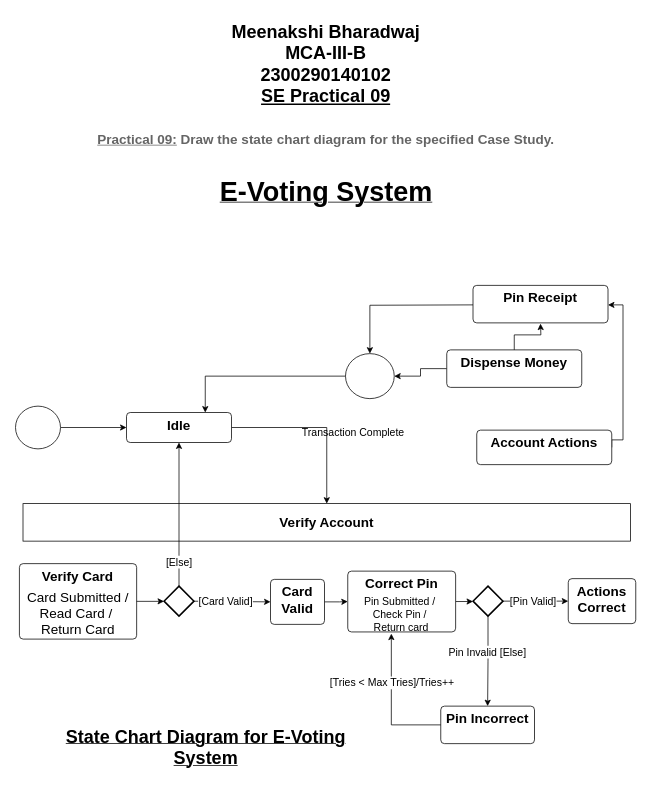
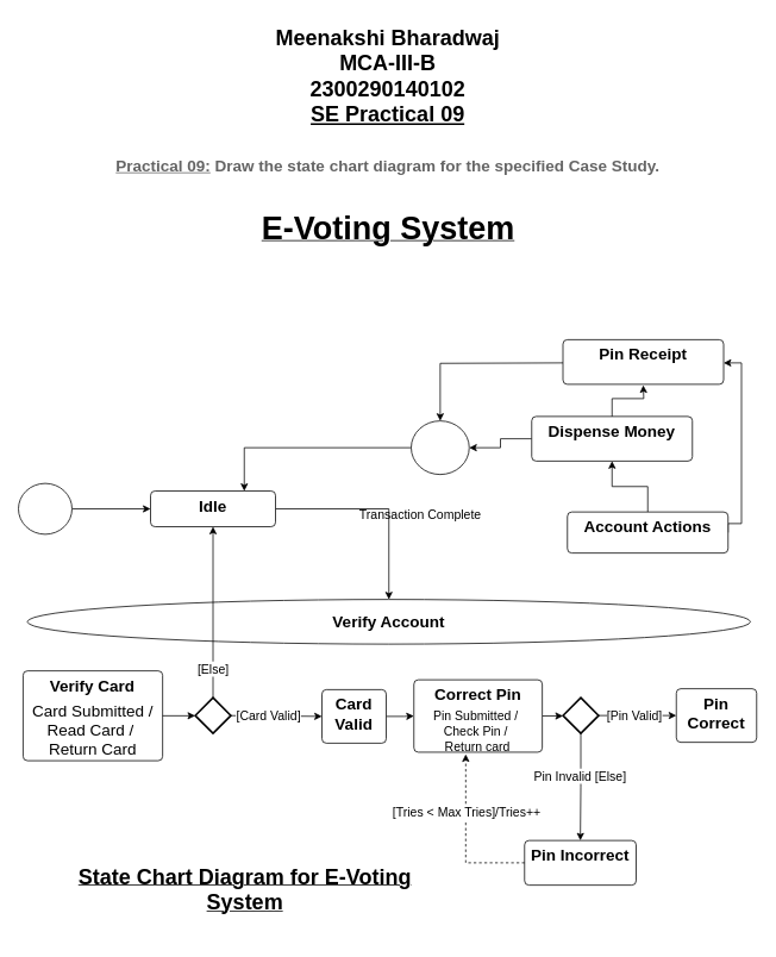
+ <mxCell id="15" style="edgeStyle=orthogonalEdgeStyle;rounded=0;orthogonalLoop=1;jettySize=auto;html=1;exitX=0.5;exitY=0;exitDx=0;exitDy=0;entryX=0.5;entryY=1;entryDx=0;entryDy=0;" edge="1" parent="1" source="17" target="14"><mxGeometry relative="1" as="geometry" /></mxCell>
- <mxCell id="5" value="&lt;font style=&quot;font-size: 18px;&quot;&gt;&lt;b&gt;Verify Account&lt;/b&gt;&lt;/font&gt;" style="html=1;whiteSpace=wrap;" vertex="1" parent="1"><mxGeometry x="30" y="671" width="810" height="50" as="geometry" /></mxCell>
+ <mxCell id="5" value="&lt;font style=&quot;font-size: 18px;&quot;&gt;&lt;b&gt;Verify Account&lt;/b&gt;&lt;/font&gt;" style="ellipse;html=1;whiteSpace=wrap;" vertex="1" parent="1"><mxGeometry x="30" y="671" width="810" height="50" as="geometry" /></mxCell>
- <mxCell id="21" value="&lt;b&gt;&lt;font style=&quot;font-size: 18px;&quot;&gt;Actions Correct&lt;/font&gt;&lt;/b&gt;" style="html=1;align=center;verticalAlign=top;rounded=1;absoluteArcSize=1;arcSize=10;dashed=0;whiteSpace=wrap;" vertex="1" parent="1"><mxGeometry x="757" y="771" width="90" height="60" as="geometry" /></mxCell>
+ <mxCell id="21" value="&lt;b&gt;&lt;font style=&quot;font-size: 18px;&quot;&gt;Pin Correct&lt;/font&gt;&lt;/b&gt;" style="html=1;align=center;verticalAlign=top;rounded=1;absoluteArcSize=1;arcSize=10;dashed=0;whiteSpace=wrap;" vertex="1" parent="1"><mxGeometry x="757" y="771" width="90" height="60" as="geometry" /></mxCell>
- <mxCell id="29" style="edgeStyle=orthogonalEdgeStyle;rounded=0;orthogonalLoop=1;jettySize=auto;html=1;exitX=0;exitY=0.5;exitDx=0;exitDy=0;entryX=0.404;entryY=1.028;entryDx=0;entryDy=0;entryPerimeter=0;" edge="1" parent="1" source="28" target="35"><mxGeometry relative="1" as="geometry" /></mxCell>
+ <mxCell id="29" style="edgeStyle=orthogonalEdgeStyle;rounded=0;orthogonalLoop=1;jettySize=auto;html=1;exitX=0;exitY=0.5;exitDx=0;exitDy=0;entryX=0.404;entryY=1.028;entryDx=0;entryDy=0;entryPerimeter=0;dashed=1;" edge="1" parent="1" source="28" target="35"><mxGeometry relative="1" as="geometry" /></mxCell>
